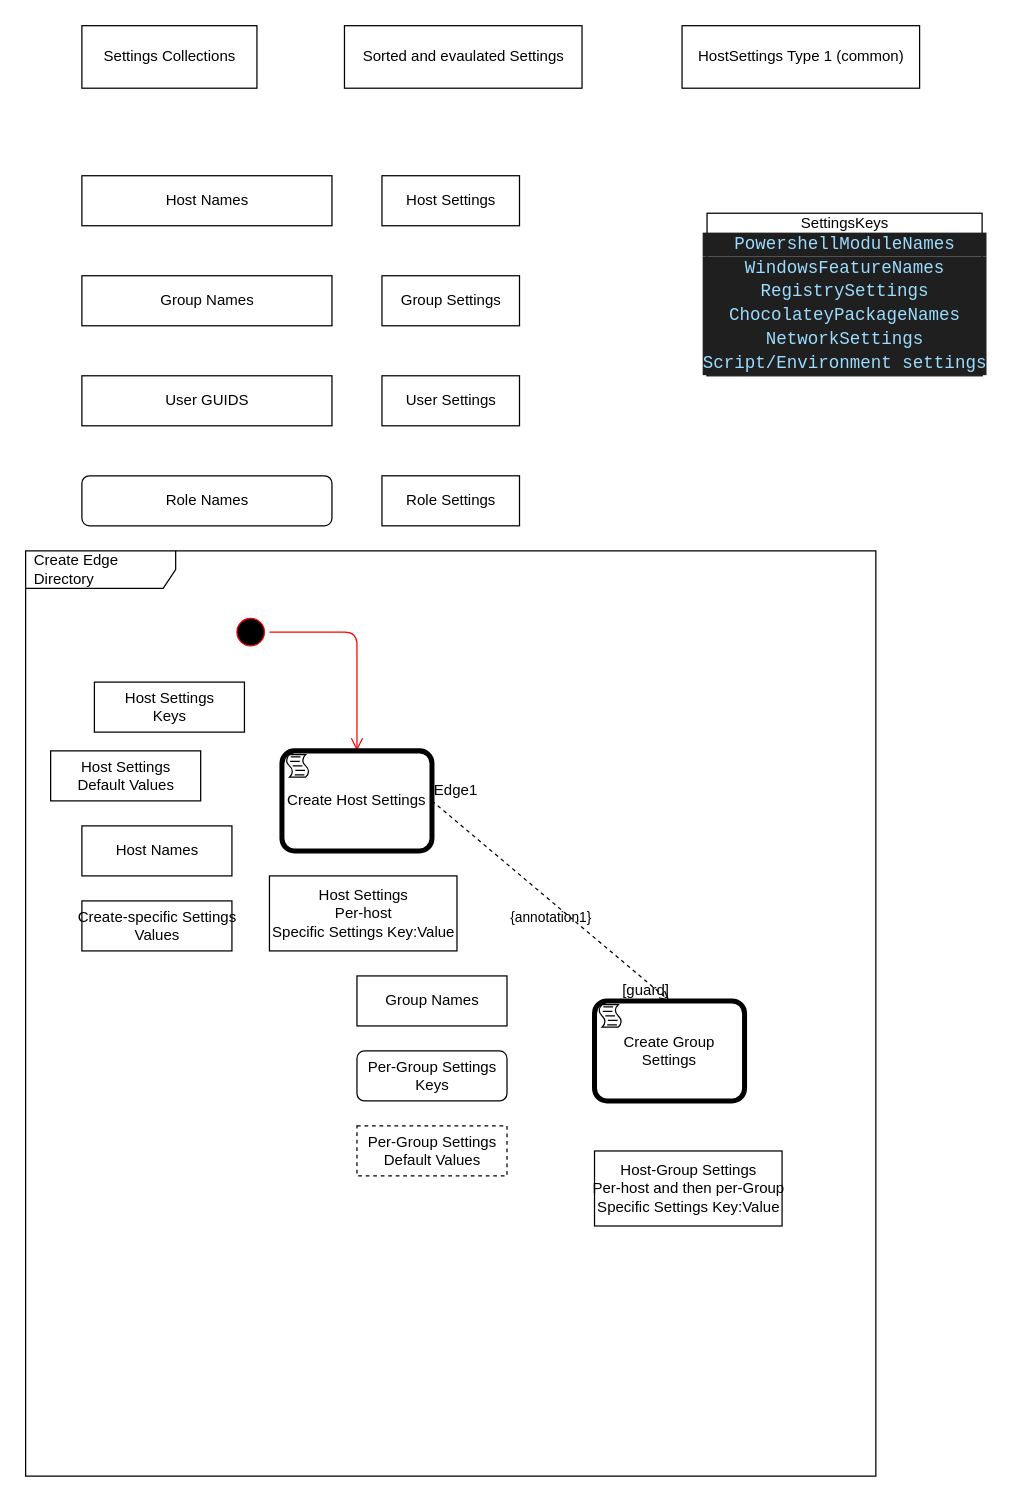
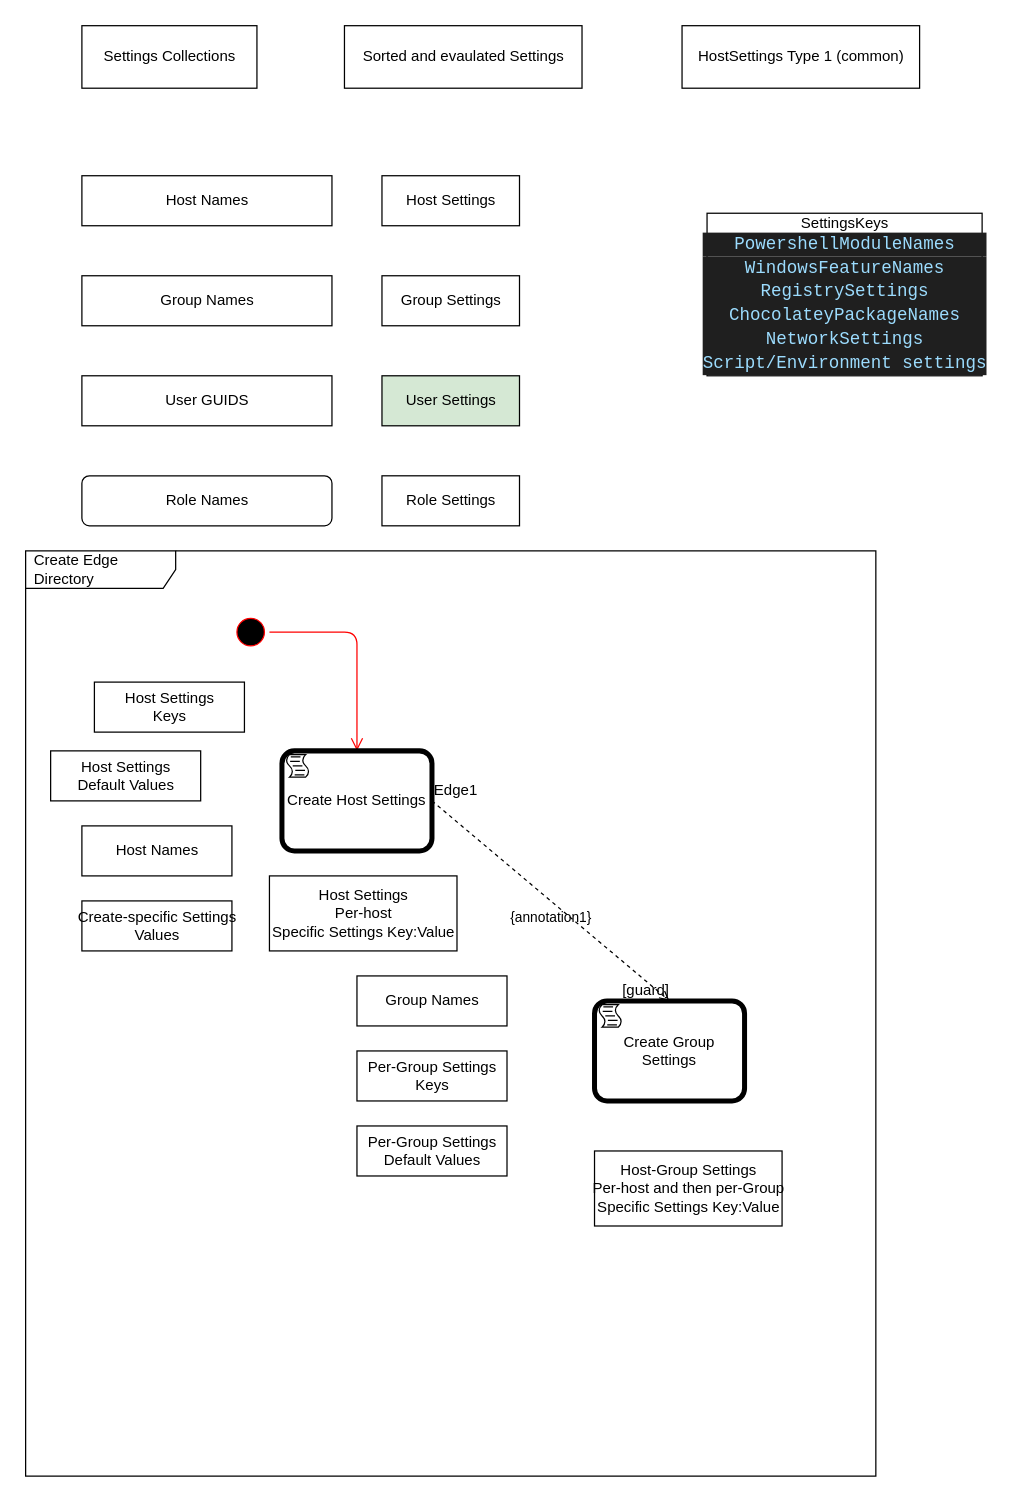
- <mxCell id="11" value="User Settings" style="html=1;" parent="1" vertex="1"><mxGeometry x="305" y="300" width="110" height="40" as="geometry" /></mxCell>
+ <mxCell id="11" value="User Settings" style="html=1;fillColor=#d5e8d4;" parent="1" vertex="1"><mxGeometry x="305" y="300" width="110" height="40" as="geometry" /></mxCell>
- <mxCell id="28" value="Per-Group Settings&lt;br&gt;Keys" style="html=1;rounded=1;" vertex="1" parent="1"><mxGeometry x="285" y="840" width="120" height="40" as="geometry" /></mxCell>
+ <mxCell id="28" value="Per-Group Settings&lt;br&gt;Keys" style="html=1;" vertex="1" parent="1"><mxGeometry x="285" y="840" width="120" height="40" as="geometry" /></mxCell>
- <mxCell id="29" value="Per-Group Settings&lt;br&gt;Default Values" style="html=1;dashed=1;" vertex="1" parent="1"><mxGeometry x="285" y="900" width="120" height="40" as="geometry" /></mxCell>
+ <mxCell id="29" value="Per-Group Settings&lt;br&gt;Default Values" style="html=1;" vertex="1" parent="1"><mxGeometry x="285" y="900" width="120" height="40" as="geometry" /></mxCell>
